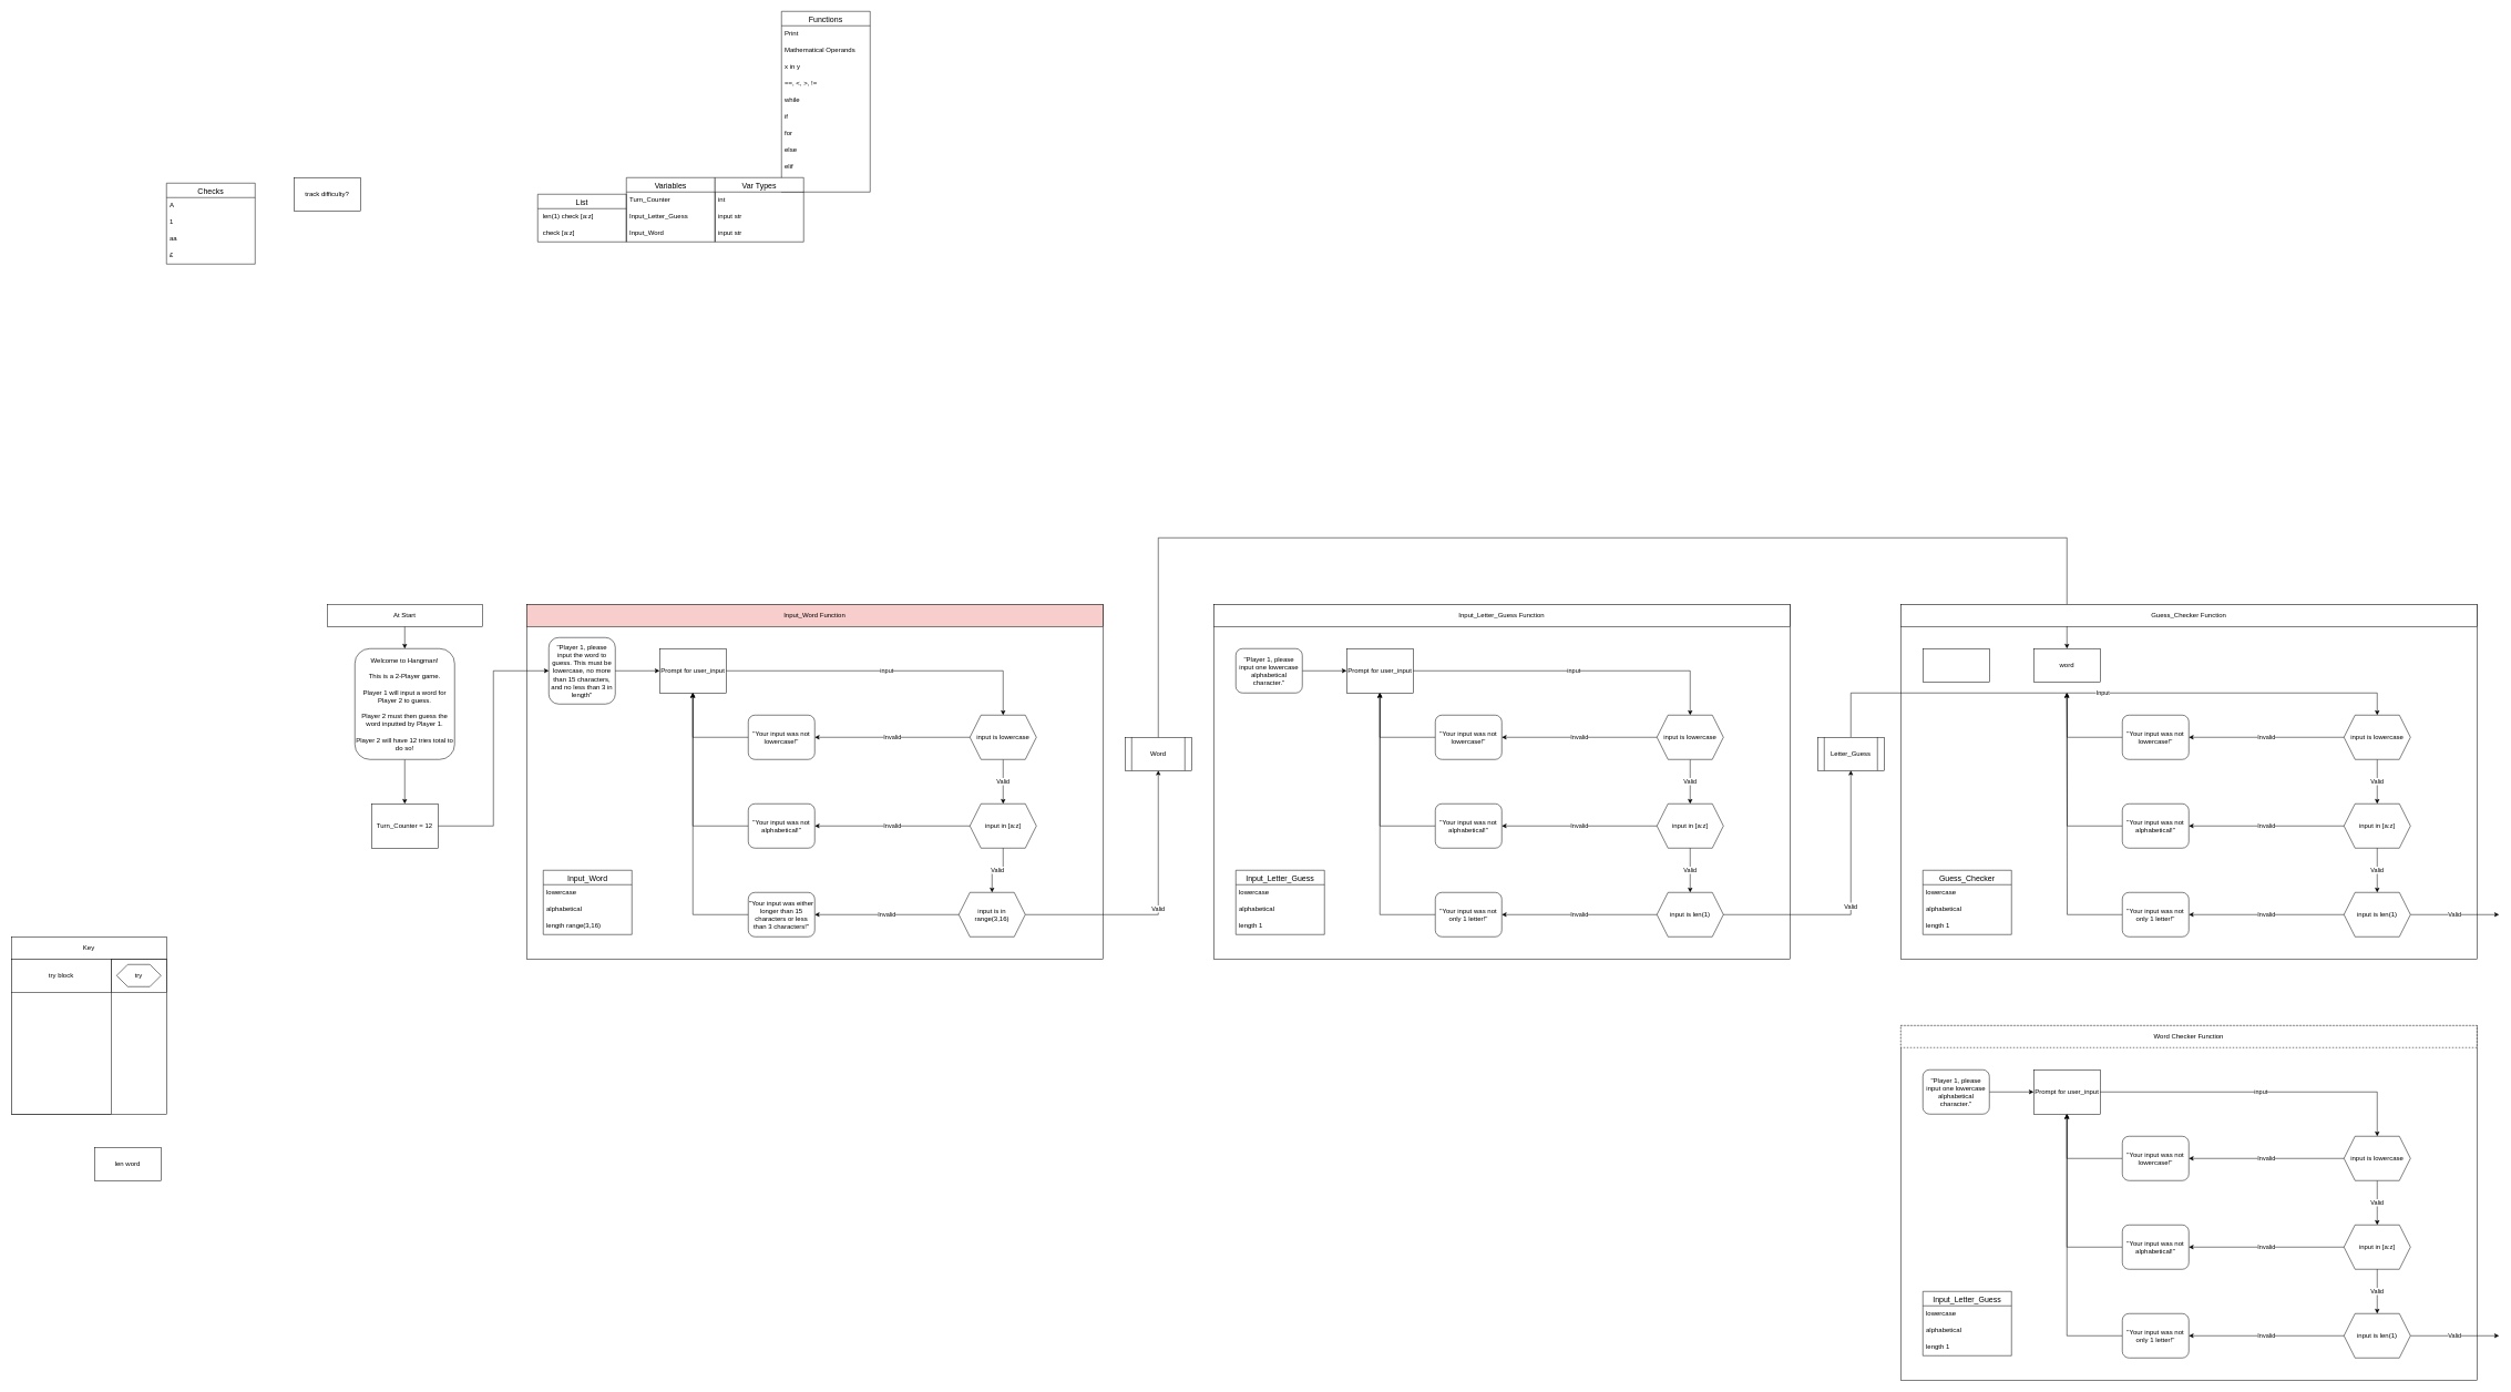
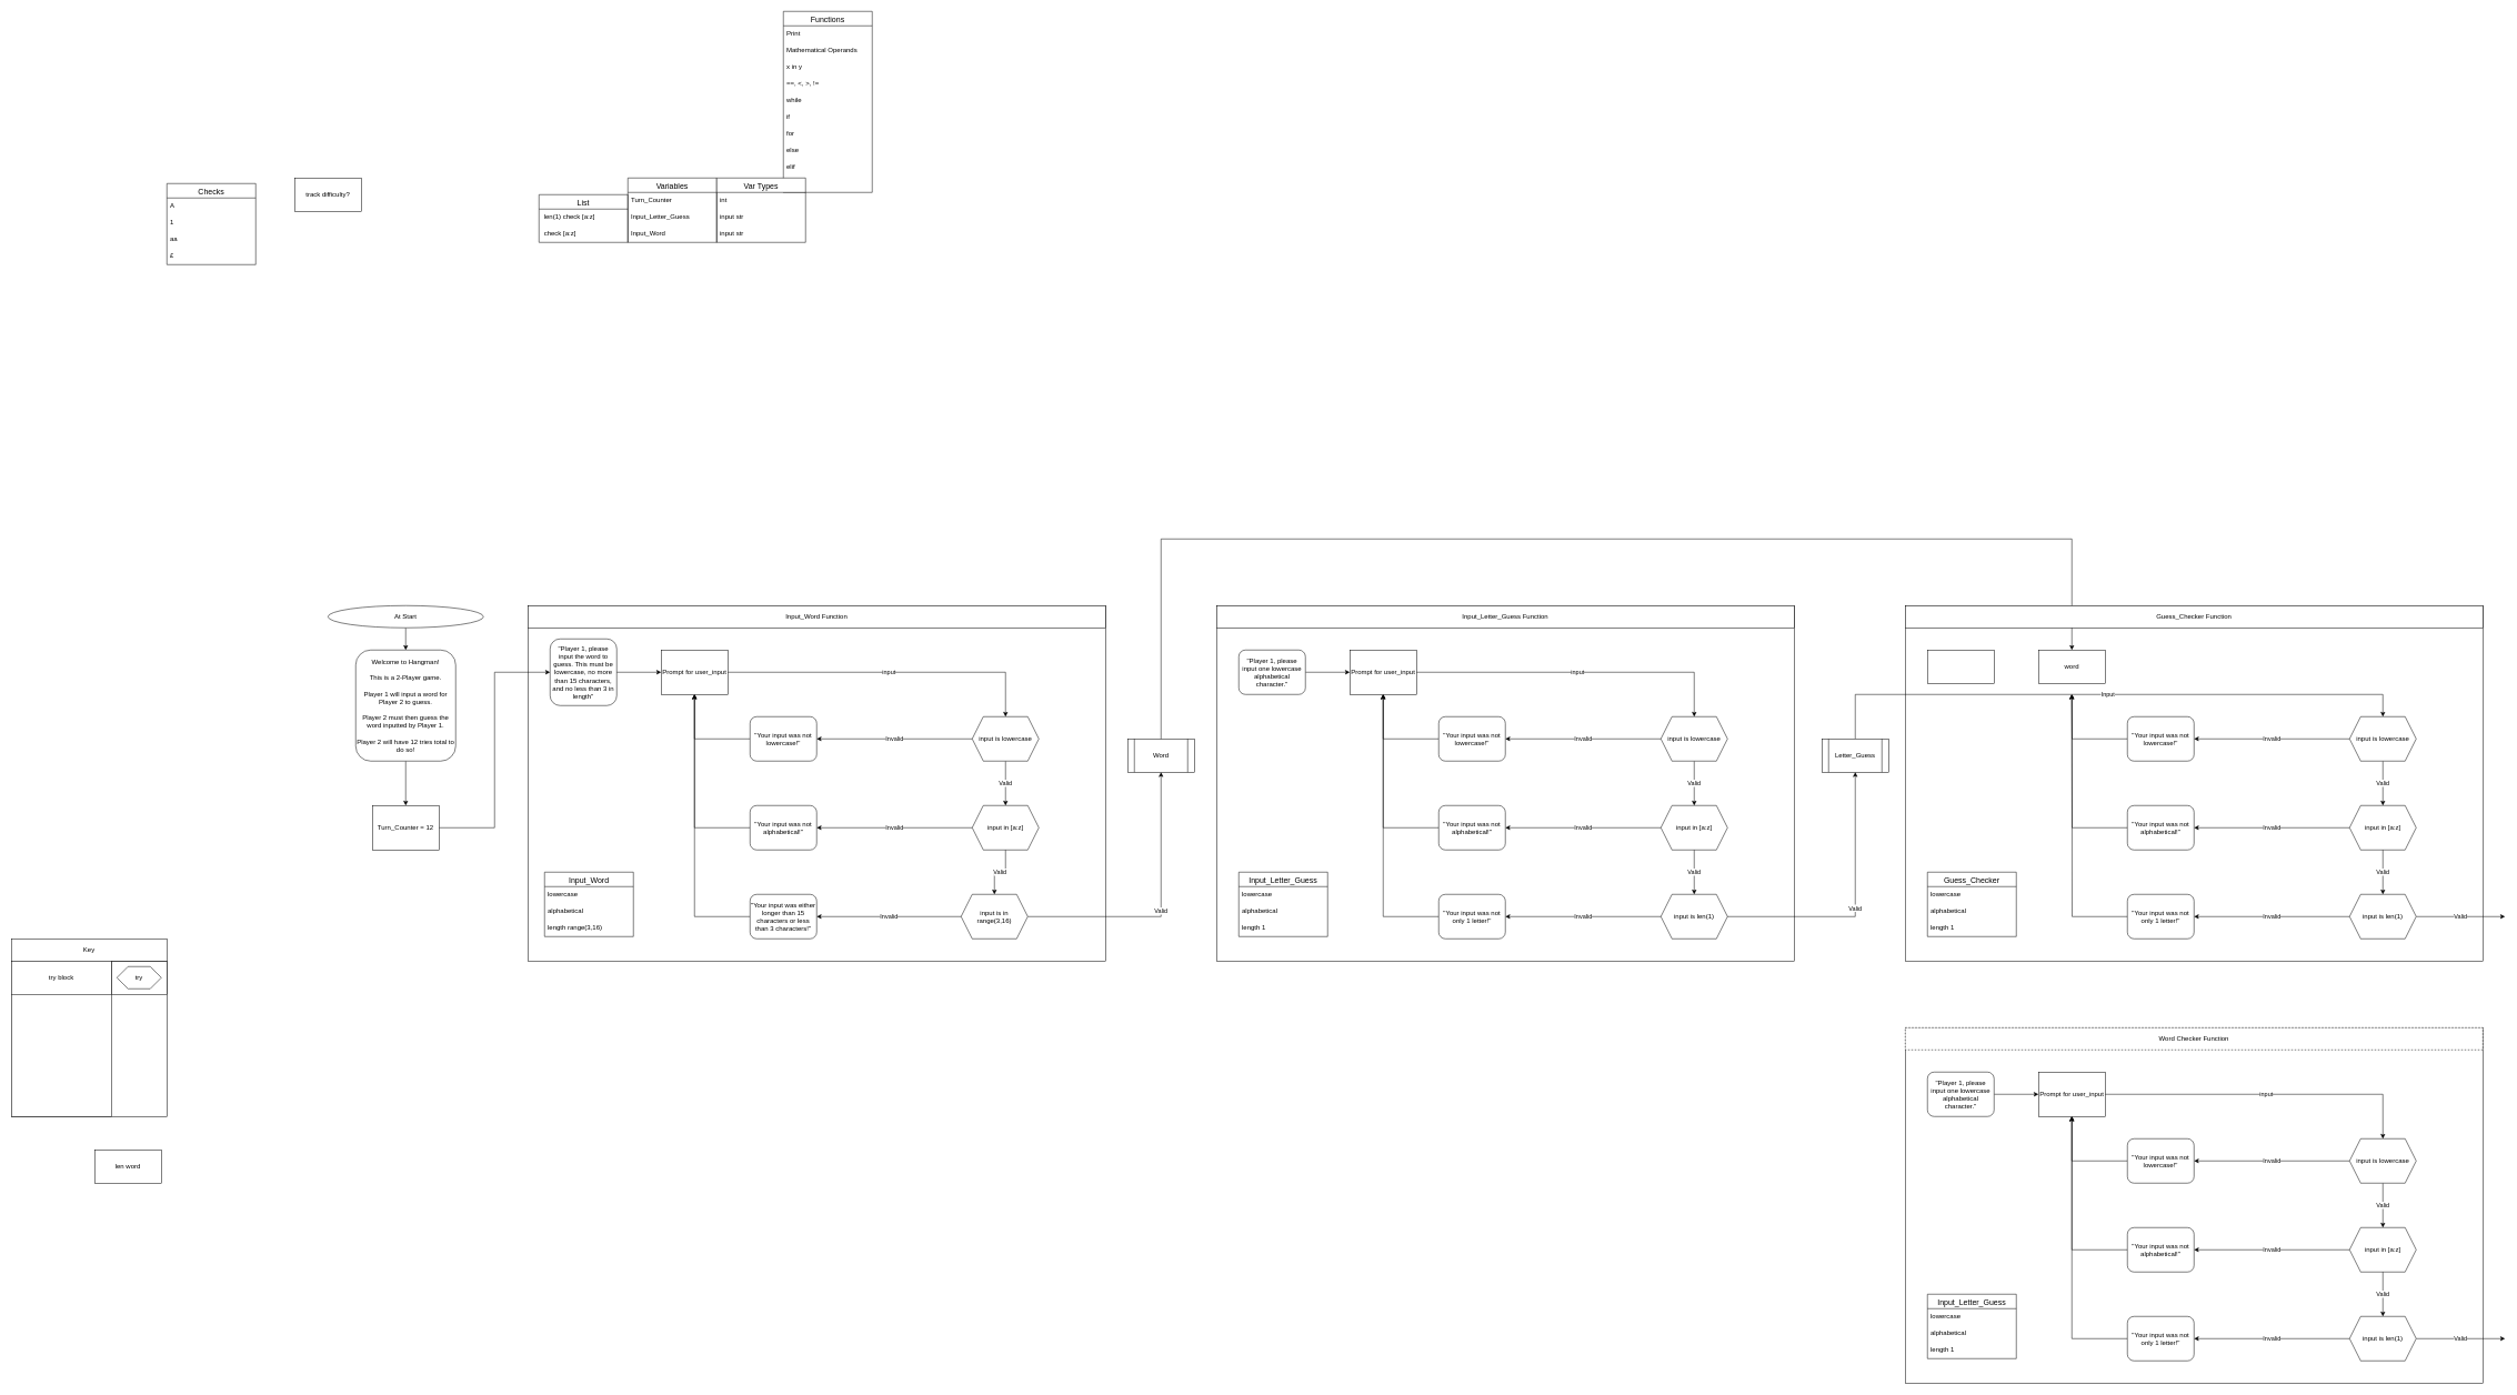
- <mxCell id="66" value="At Start" style="rounded=0;whiteSpace=wrap;html=1;" vertex="1" parent="1"><mxGeometry x="590" y="1090" width="280" height="40" as="geometry" /></mxCell>
+ <mxCell id="66" value="At Start" style="ellipse;whiteSpace=wrap;html=1;" vertex="1" parent="1"><mxGeometry x="590" y="1090" width="280" height="40" as="geometry" /></mxCell>
- <mxCell id="38" value="Input_Word Function" style="rounded=0;whiteSpace=wrap;html=1;fillColor=#f8cecc;" vertex="1" parent="36"><mxGeometry width="1040" height="40" as="geometry" /></mxCell>
+ <mxCell id="38" value="Input_Word Function" style="rounded=0;whiteSpace=wrap;html=1;" vertex="1" parent="36"><mxGeometry width="1040" height="40" as="geometry" /></mxCell>
